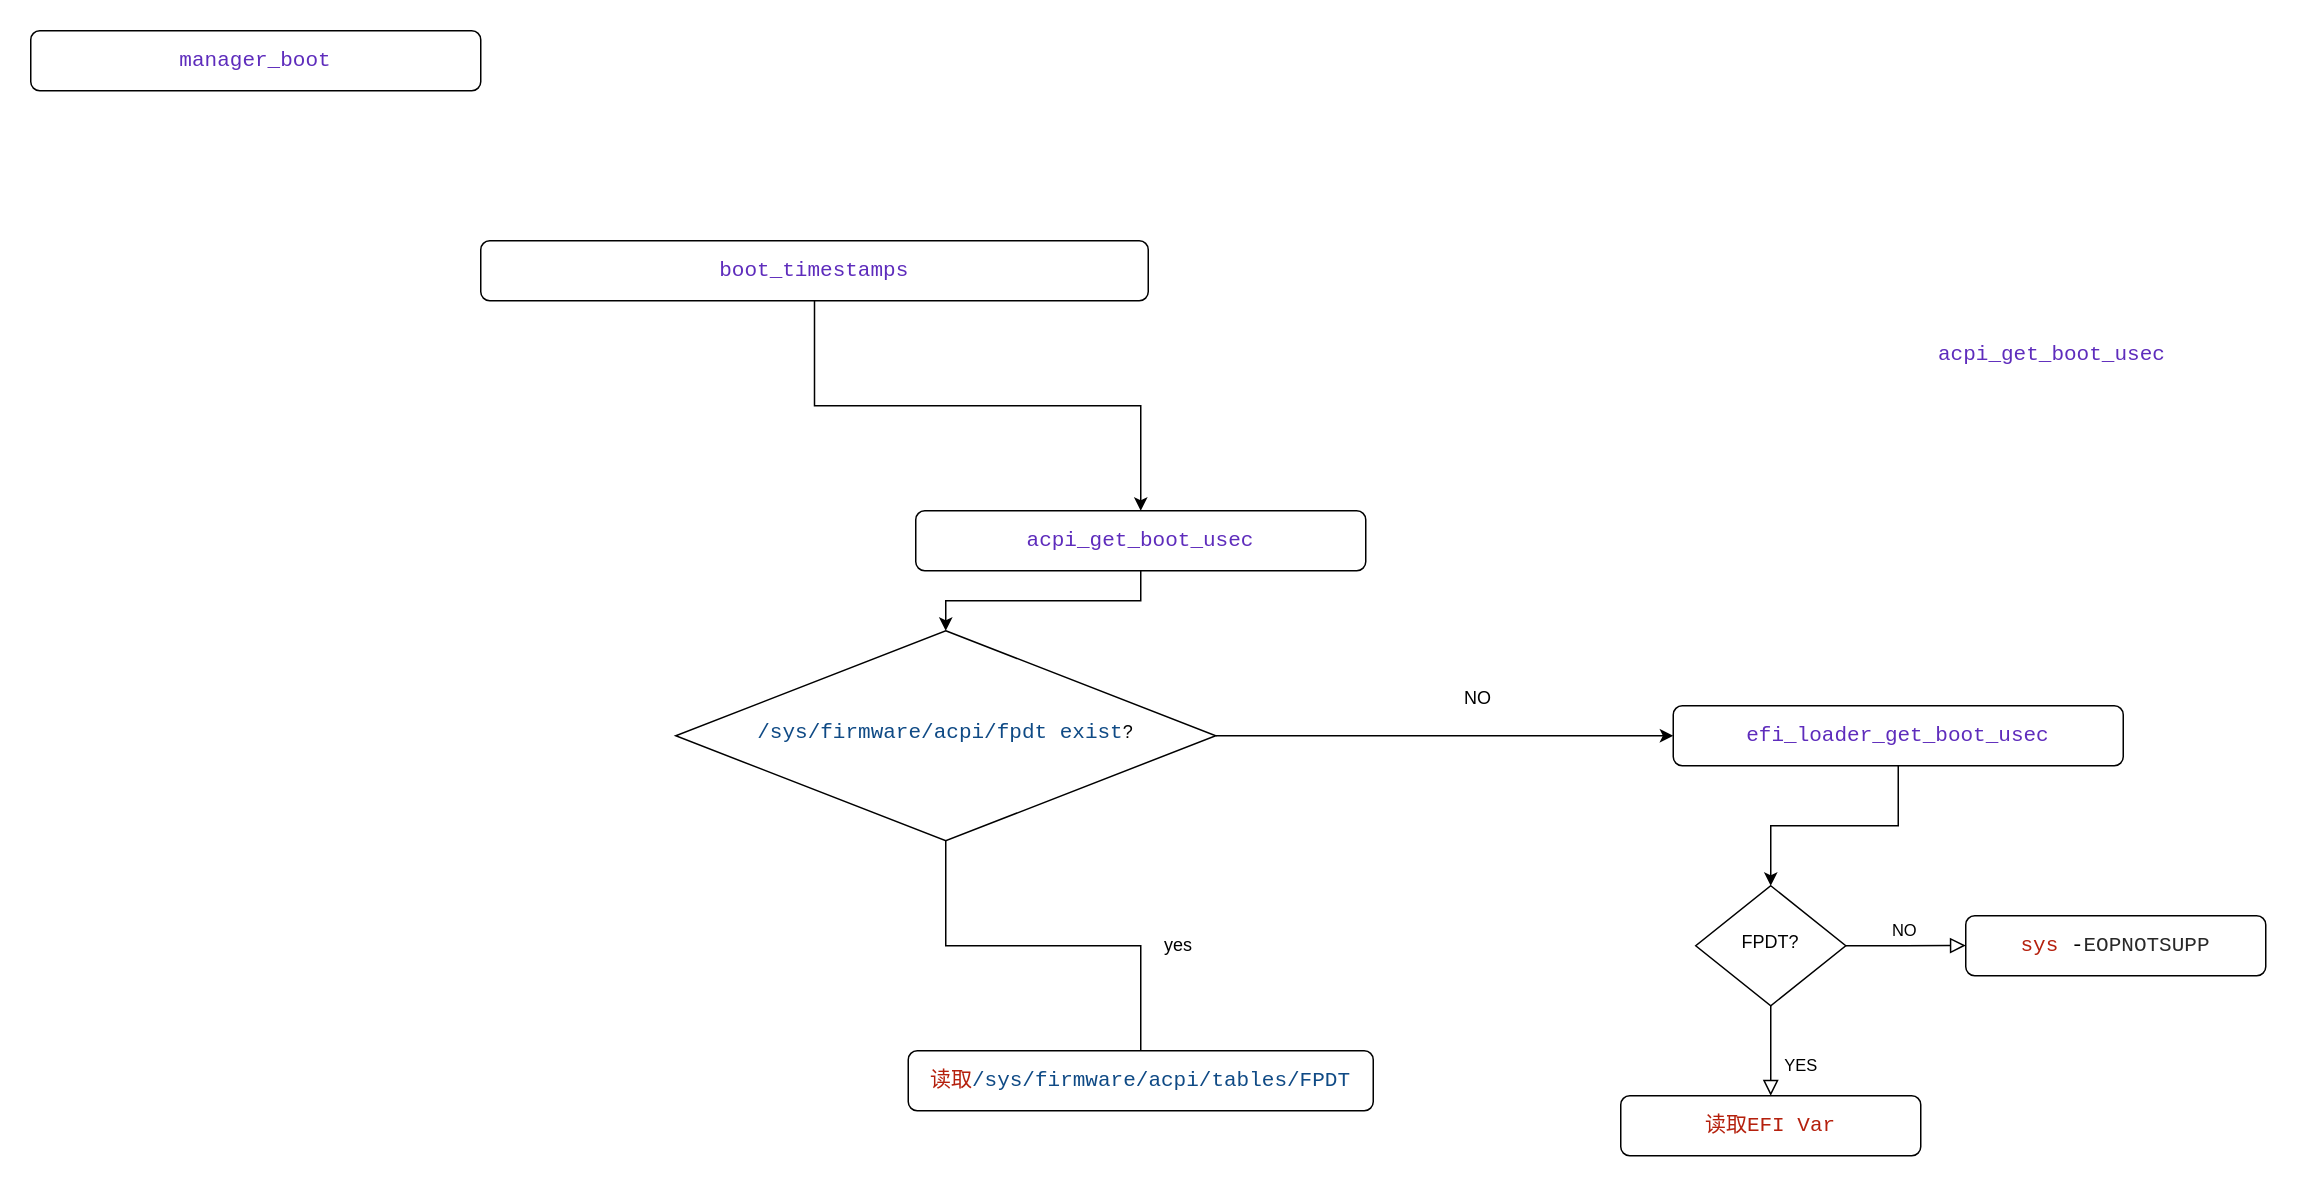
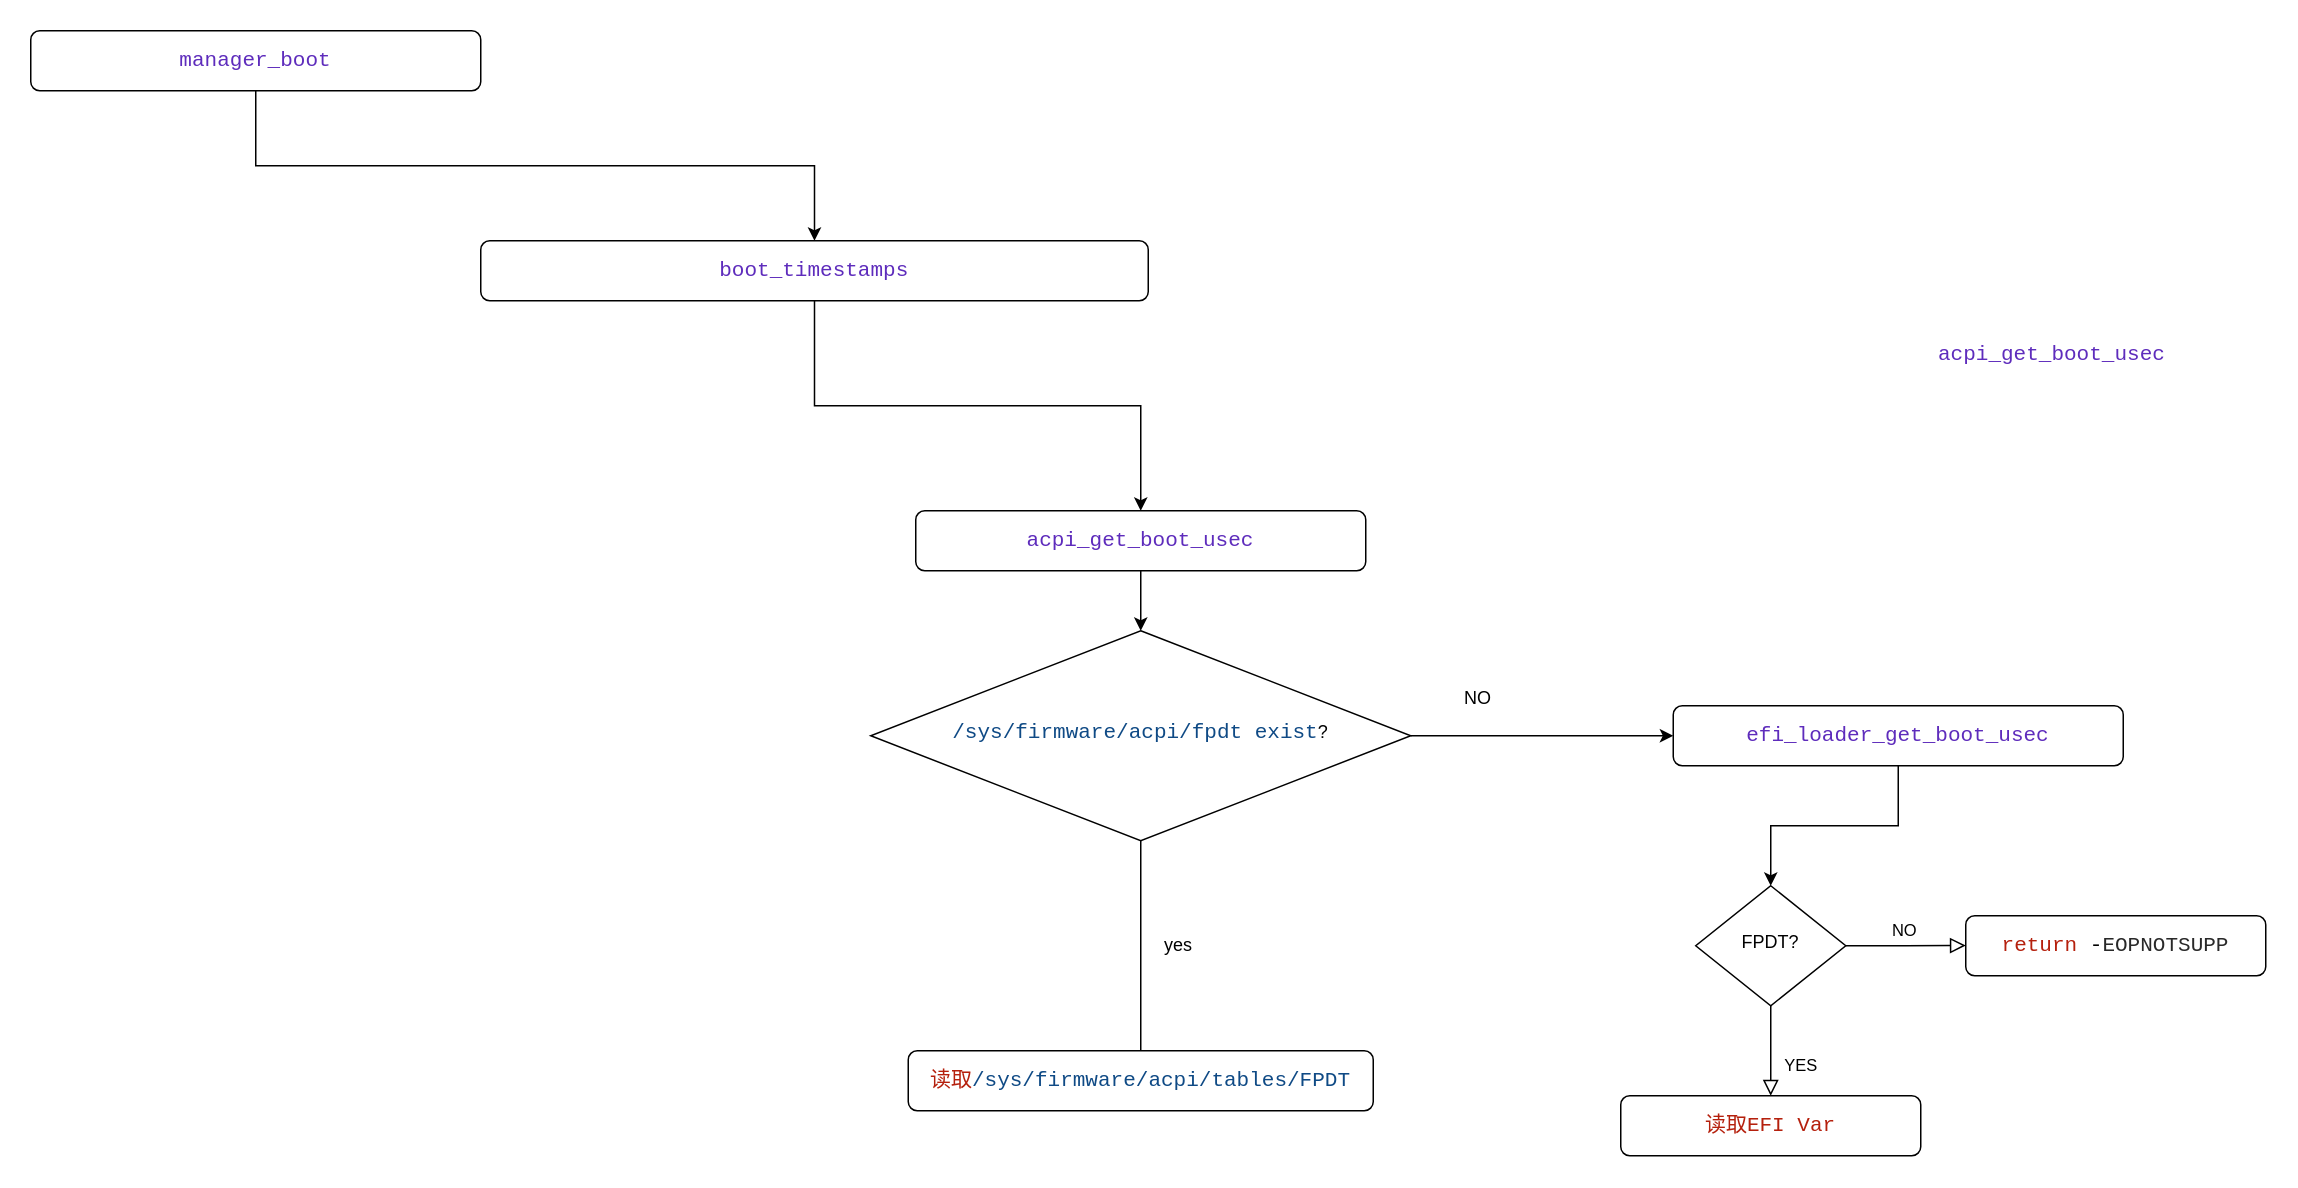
+ <mxCell id="20" style="edgeStyle=orthogonalEdgeStyle;rounded=0;orthogonalLoop=1;jettySize=auto;html=1;entryX=0.5;entryY=0;entryDx=0;entryDy=0;" edge="1" parent="1" source="21" target="9"><mxGeometry relative="1" as="geometry" /></mxCell>
- <mxCell id="15" value="&lt;span style=&quot;color: rgb(15, 74, 133); background-color: rgb(255, 255, 255); font-family: Consolas, &amp;quot;Courier New&amp;quot;, monospace; font-size: 14px; white-space: pre;&quot;&gt;/sys/firmware/acpi/fpdt exist&lt;/span&gt;?" style="rhombus;whiteSpace=wrap;html=1;shadow=0;fontFamily=Helvetica;fontSize=12;align=center;strokeWidth=1;spacing=6;spacingTop=-4;" vertex="1" parent="1"><mxGeometry x="450" y="420" width="360" height="140" as="geometry" /></mxCell>
+ <mxCell id="15" value="&lt;span style=&quot;color: rgb(15, 74, 133); background-color: rgb(255, 255, 255); font-family: Consolas, &amp;quot;Courier New&amp;quot;, monospace; font-size: 14px; white-space: pre;&quot;&gt;/sys/firmware/acpi/fpdt exist&lt;/span&gt;?" style="rhombus;whiteSpace=wrap;html=1;shadow=0;fontFamily=Helvetica;fontSize=12;align=center;strokeWidth=1;spacing=6;spacingTop=-4;" vertex="1" parent="1"><mxGeometry x="580" y="420" width="360" height="140" as="geometry" /></mxCell>
- <mxCell id="6" value="&lt;div style=&quot;color: rgb(41, 41, 41); background-color: rgb(255, 255, 255); font-family: Consolas, &amp;quot;Courier New&amp;quot;, monospace; font-size: 14px; line-height: 19px; white-space: pre;&quot;&gt;&lt;div style=&quot;line-height: 19px;&quot;&gt;&lt;span style=&quot;color: #b5200d;&quot;&gt;sys&lt;/span&gt; &lt;span style=&quot;color: #000000;&quot;&gt;-&lt;/span&gt;EOPNOTSUPP&lt;/div&gt;&lt;/div&gt;" style="rounded=1;whiteSpace=wrap;html=1;fontSize=12;glass=0;strokeWidth=1;shadow=0;" vertex="1" parent="1"><mxGeometry x="1310" y="610" width="200" height="40" as="geometry" /></mxCell>
+ <mxCell id="6" value="&lt;div style=&quot;color: rgb(41, 41, 41); background-color: rgb(255, 255, 255); font-family: Consolas, &amp;quot;Courier New&amp;quot;, monospace; font-size: 14px; line-height: 19px; white-space: pre;&quot;&gt;&lt;div style=&quot;line-height: 19px;&quot;&gt;&lt;span style=&quot;color: #b5200d;&quot;&gt;return&lt;/span&gt; &lt;span style=&quot;color: #000000;&quot;&gt;-&lt;/span&gt;EOPNOTSUPP&lt;/div&gt;&lt;/div&gt;" style="rounded=1;whiteSpace=wrap;html=1;fontSize=12;glass=0;strokeWidth=1;shadow=0;" vertex="1" parent="1"><mxGeometry x="1310" y="610" width="200" height="40" as="geometry" /></mxCell>
